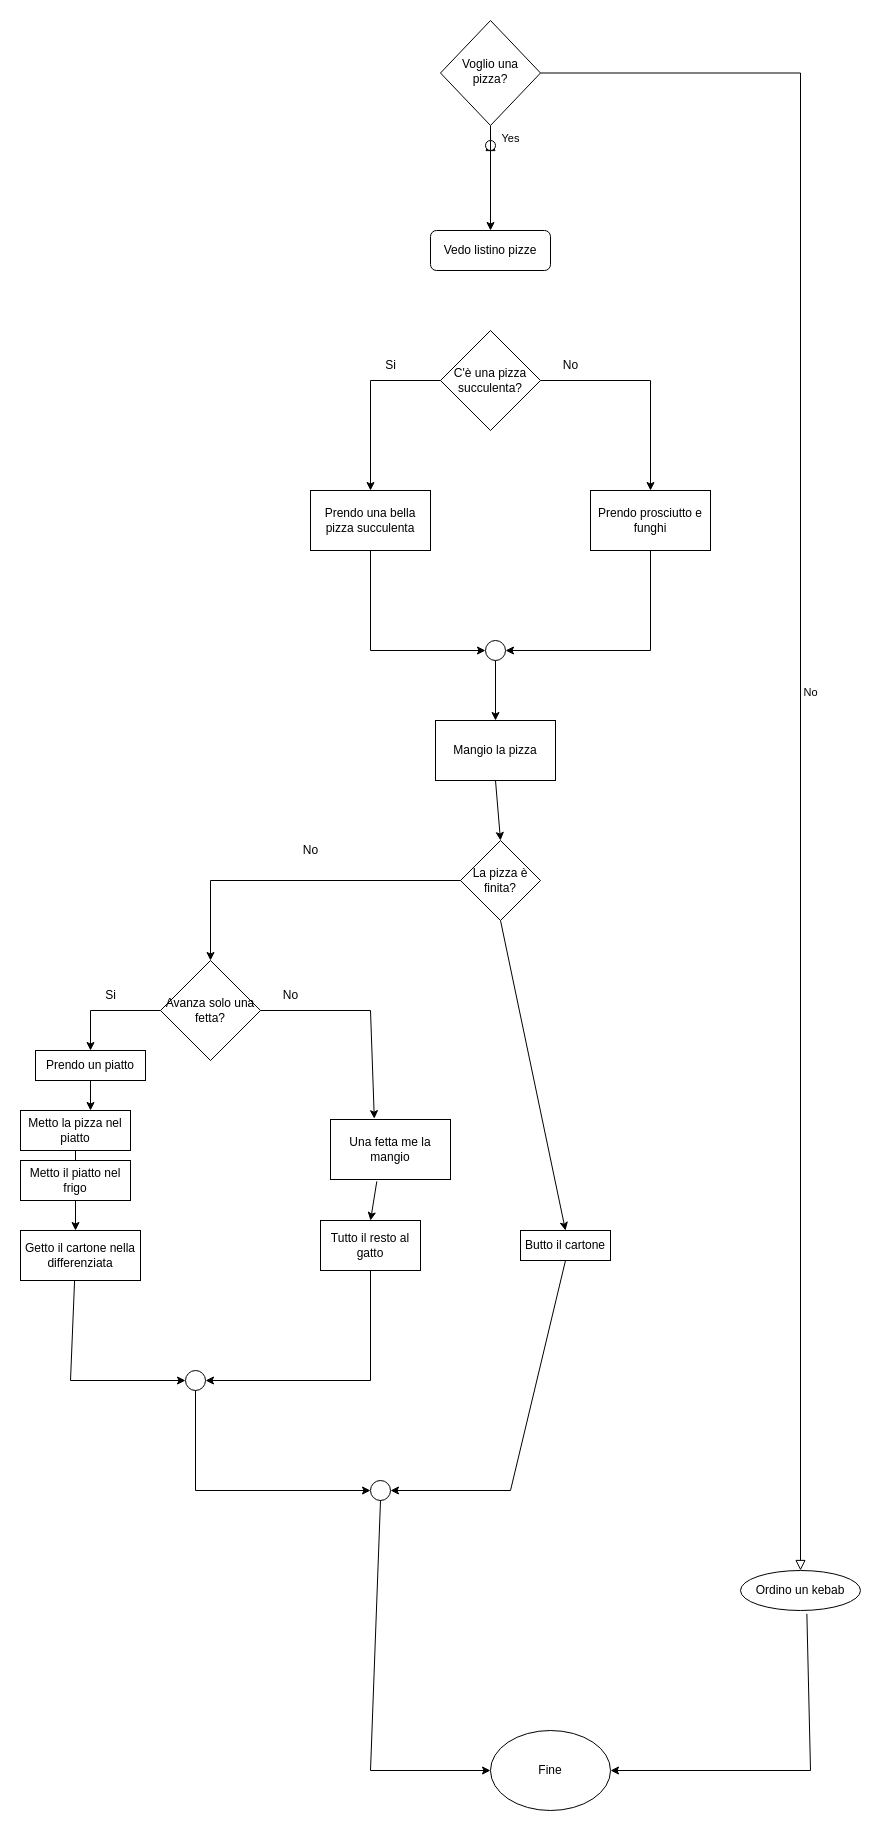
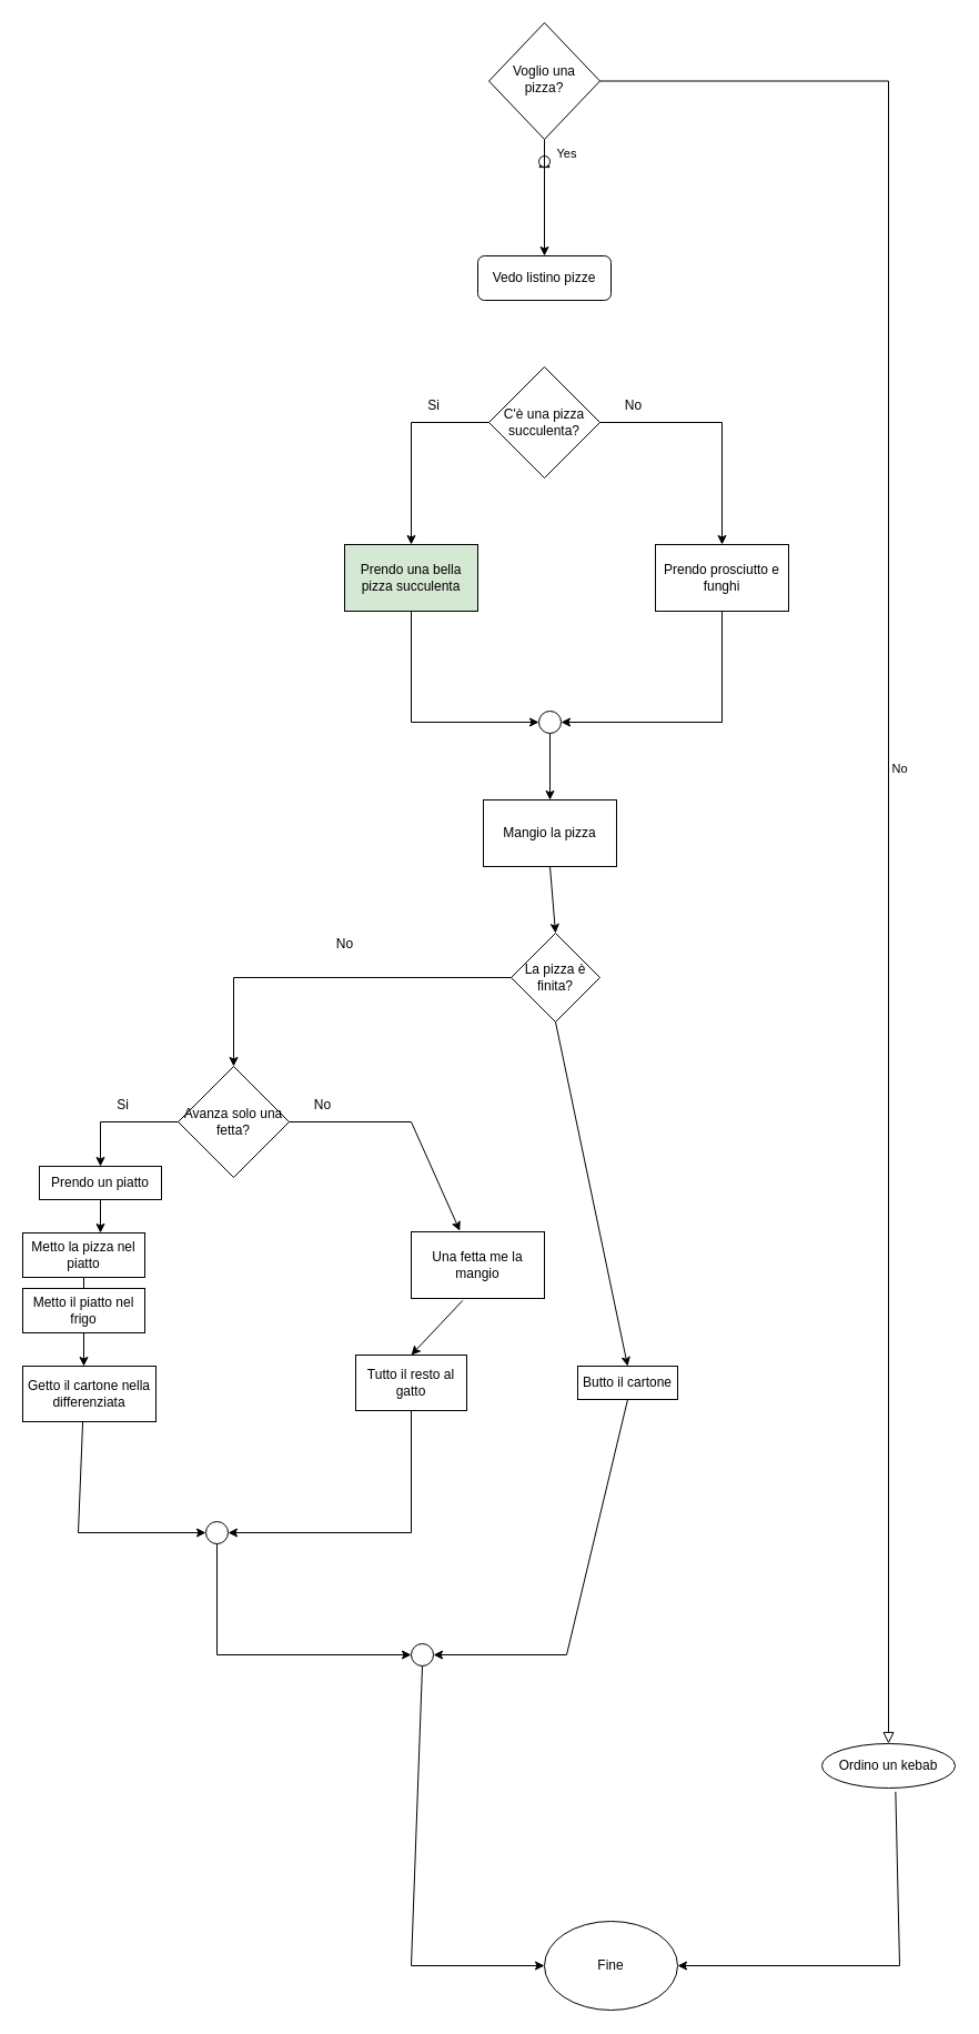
- <mxCell id="15" value="Prendo una bella pizza succulenta" style="whiteSpace=wrap;html=1;" vertex="1" parent="1"><mxGeometry x="310" y="490" width="120" height="60" as="geometry" /></mxCell>
+ <mxCell id="15" value="Prendo una bella pizza succulenta" style="whiteSpace=wrap;html=1;fillColor=#d5e8d4;" vertex="1" parent="1"><mxGeometry x="310" y="490" width="120" height="60" as="geometry" /></mxCell>
- <mxCell id="29" value="Una fetta me la mangio" style="rounded=0;whiteSpace=wrap;html=1;" vertex="1" parent="1"><mxGeometry x="330" y="1119" width="120" height="60" as="geometry" /></mxCell>
+ <mxCell id="29" value="Una fetta me la mangio" style="rounded=0;whiteSpace=wrap;html=1;" vertex="1" parent="1"><mxGeometry x="370" y="1109" width="120" height="60" as="geometry" /></mxCell>
